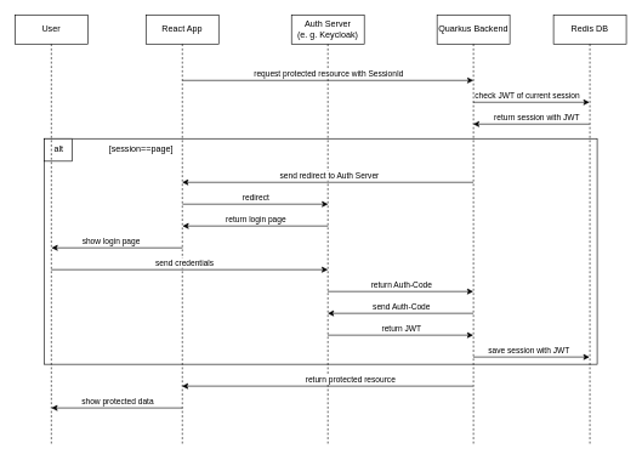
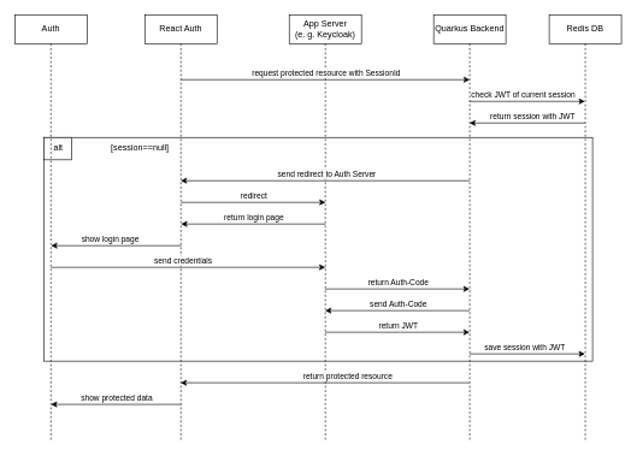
- <mxCell id="8" value="User" style="shape=umlLifeline;perimeter=lifelinePerimeter;whiteSpace=wrap;html=1;container=0;dropTarget=0;collapsible=0;recursiveResize=0;outlineConnect=0;portConstraint=eastwest;newEdgeStyle={&quot;edgeStyle&quot;:&quot;elbowEdgeStyle&quot;,&quot;elbow&quot;:&quot;vertical&quot;,&quot;curved&quot;:0,&quot;rounded&quot;:0};" parent="1" vertex="1"><mxGeometry x="20" y="20" width="100" height="590" as="geometry" /></mxCell>
+ <mxCell id="8" value="Auth" style="shape=umlLifeline;perimeter=lifelinePerimeter;whiteSpace=wrap;html=1;container=0;dropTarget=0;collapsible=0;recursiveResize=0;outlineConnect=0;portConstraint=eastwest;newEdgeStyle={&quot;edgeStyle&quot;:&quot;elbowEdgeStyle&quot;,&quot;elbow&quot;:&quot;vertical&quot;,&quot;curved&quot;:0,&quot;rounded&quot;:0};" parent="1" vertex="1"><mxGeometry x="20" y="20" width="100" height="590" as="geometry" /></mxCell>
- <mxCell id="9" value="React App" style="shape=umlLifeline;perimeter=lifelinePerimeter;whiteSpace=wrap;html=1;container=0;dropTarget=0;collapsible=0;recursiveResize=0;outlineConnect=0;portConstraint=eastwest;newEdgeStyle={&quot;edgeStyle&quot;:&quot;elbowEdgeStyle&quot;,&quot;elbow&quot;:&quot;vertical&quot;,&quot;curved&quot;:0,&quot;rounded&quot;:0};" parent="1" vertex="1"><mxGeometry x="200" y="20" width="100" height="590" as="geometry" /></mxCell>
+ <mxCell id="9" value="React Auth" style="shape=umlLifeline;perimeter=lifelinePerimeter;whiteSpace=wrap;html=1;container=0;dropTarget=0;collapsible=0;recursiveResize=0;outlineConnect=0;portConstraint=eastwest;newEdgeStyle={&quot;edgeStyle&quot;:&quot;elbowEdgeStyle&quot;,&quot;elbow&quot;:&quot;vertical&quot;,&quot;curved&quot;:0,&quot;rounded&quot;:0};" parent="1" vertex="1"><mxGeometry x="200" y="20" width="100" height="590" as="geometry" /></mxCell>
- <mxCell id="10" value="Auth Server&lt;div&gt;(e. g. Keycloak)&lt;/div&gt;" style="shape=umlLifeline;perimeter=lifelinePerimeter;whiteSpace=wrap;html=1;container=0;dropTarget=0;collapsible=0;recursiveResize=0;outlineConnect=0;portConstraint=eastwest;newEdgeStyle={&quot;edgeStyle&quot;:&quot;elbowEdgeStyle&quot;,&quot;elbow&quot;:&quot;vertical&quot;,&quot;curved&quot;:0,&quot;rounded&quot;:0};" parent="1" vertex="1"><mxGeometry x="400" y="20" width="100" height="590" as="geometry" /></mxCell>
+ <mxCell id="10" value="App Server&lt;div&gt;(e. g. Keycloak)&lt;/div&gt;" style="shape=umlLifeline;perimeter=lifelinePerimeter;whiteSpace=wrap;html=1;container=0;dropTarget=0;collapsible=0;recursiveResize=0;outlineConnect=0;portConstraint=eastwest;newEdgeStyle={&quot;edgeStyle&quot;:&quot;elbowEdgeStyle&quot;,&quot;elbow&quot;:&quot;vertical&quot;,&quot;curved&quot;:0,&quot;rounded&quot;:0};" parent="1" vertex="1"><mxGeometry x="400" y="20" width="100" height="590" as="geometry" /></mxCell>
- <mxCell id="4" value="[session==page]" style="text;html=1;align=center;verticalAlign=middle;resizable=0;points=[];autosize=1;strokeColor=none;fillColor=none;" parent="2" vertex="1"><mxGeometry x="82.909" width="100" height="30" as="geometry" /></mxCell>
+ <mxCell id="4" value="[session==null]" style="text;html=1;align=center;verticalAlign=middle;resizable=0;points=[];autosize=1;strokeColor=none;fillColor=none;" parent="2" vertex="1"><mxGeometry x="82.909" width="100" height="30" as="geometry" /></mxCell>
